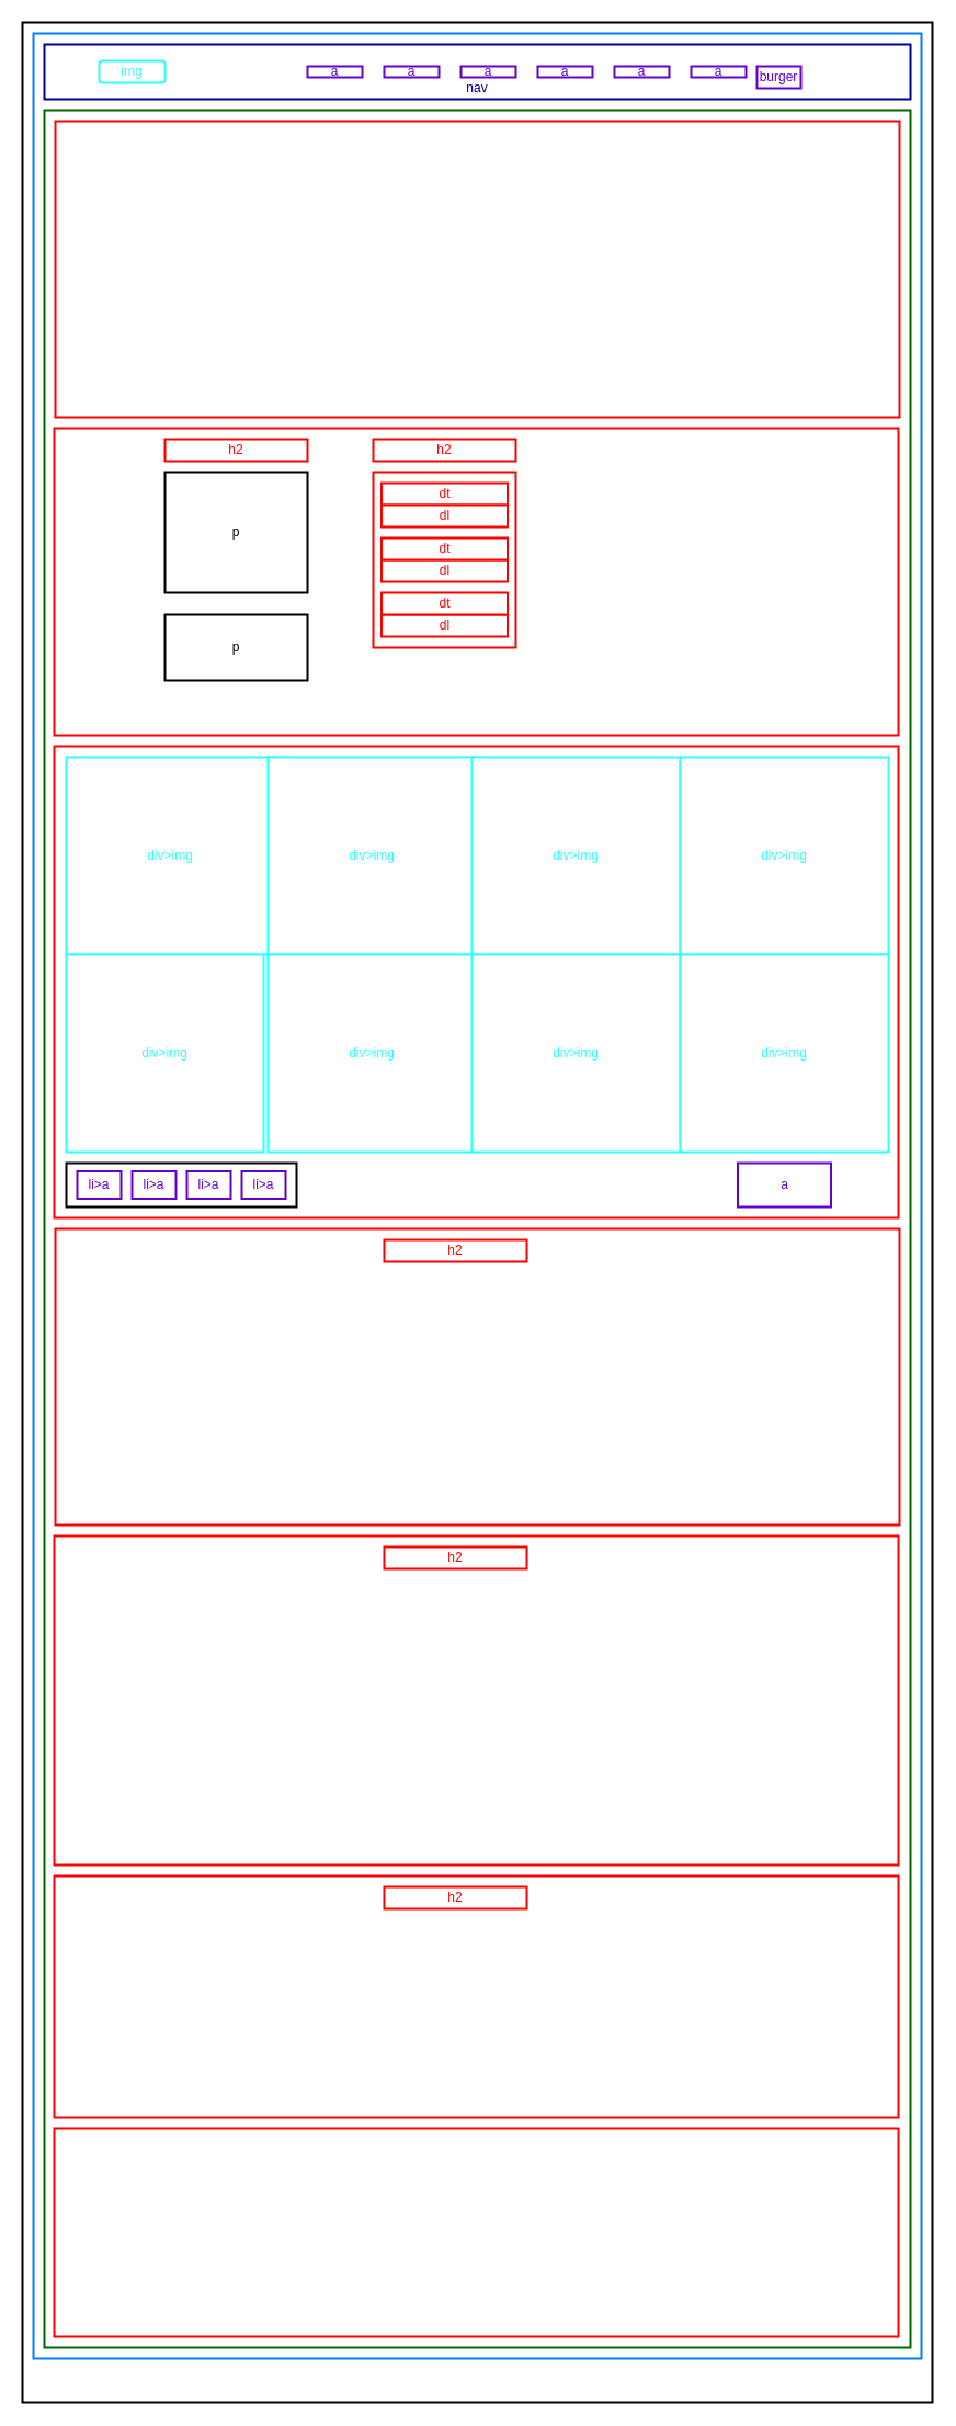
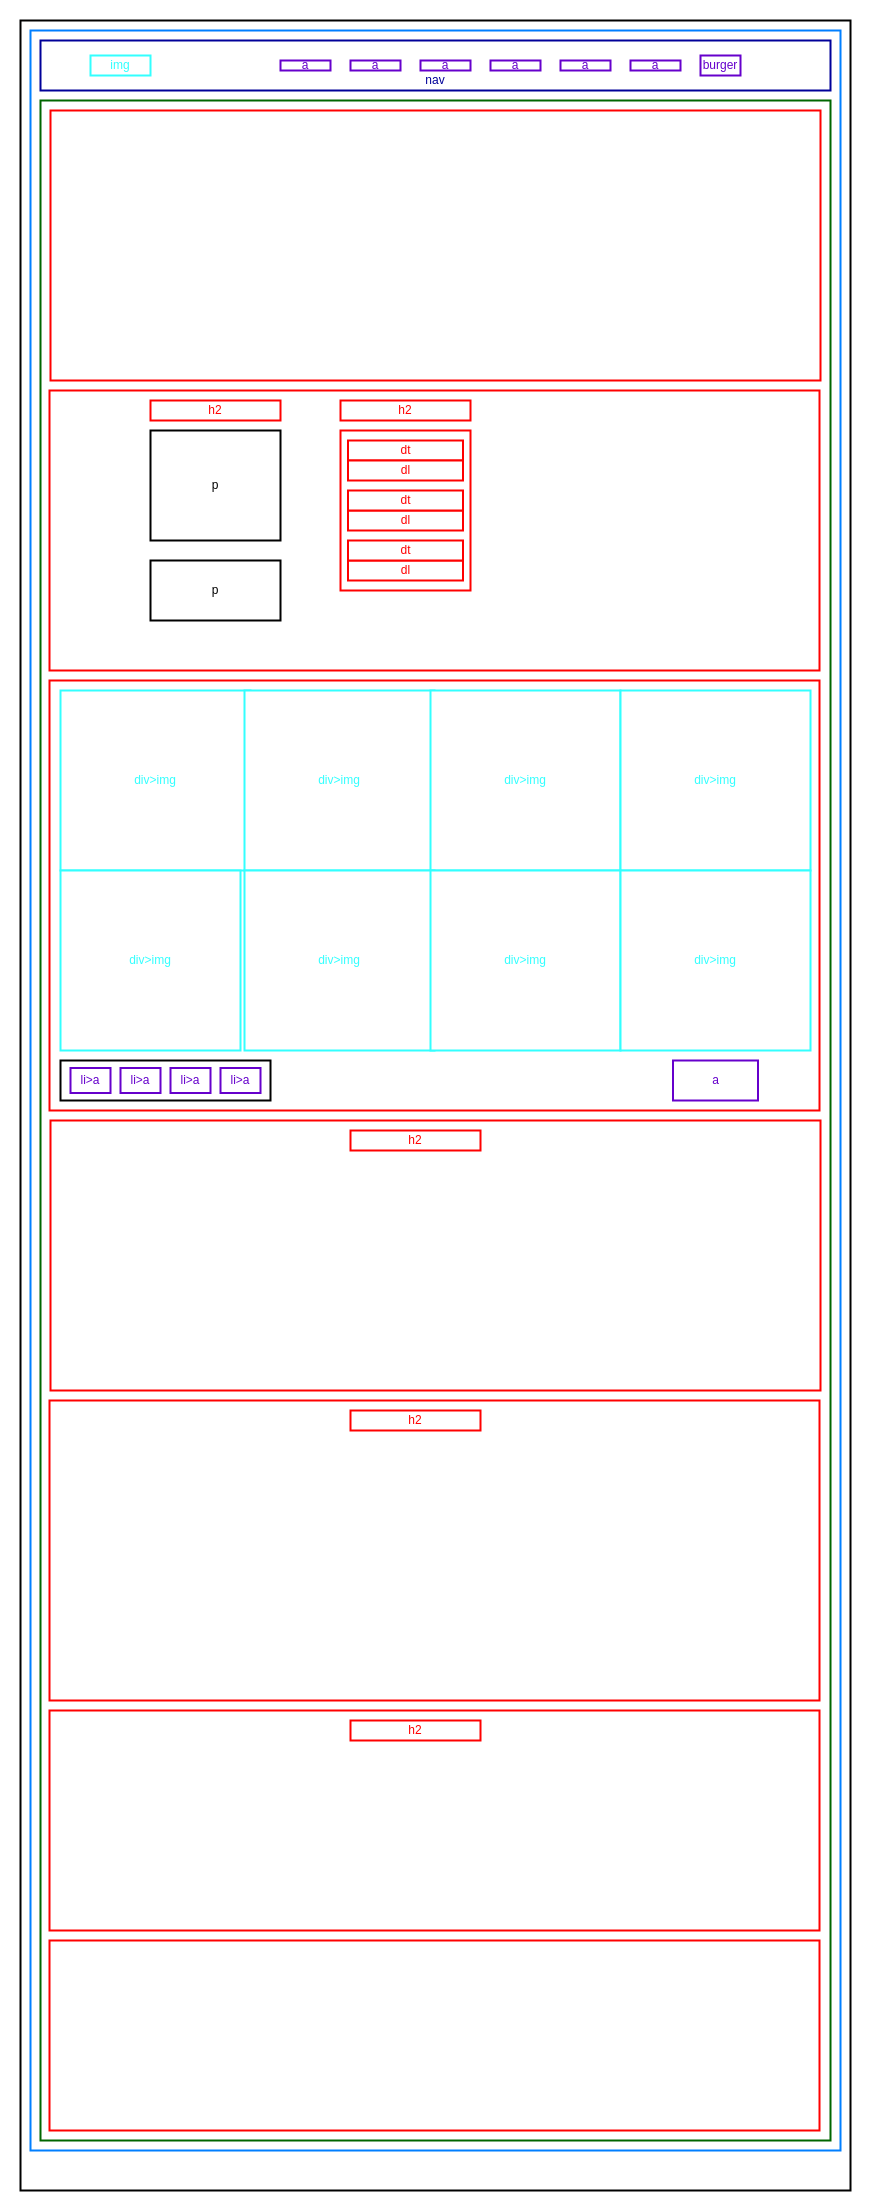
- <mxCell id="12" value="&lt;font color=&quot;#33ffff&quot;&gt;img&lt;/font&gt;" style="whiteSpace=wrap;html=1;strokeColor=#33FFFF;strokeWidth=2;rounded=1;" vertex="1" parent="1"><mxGeometry x="90" y="55" width="60" height="20" as="geometry" /></mxCell>
+ <mxCell id="12" value="&lt;font color=&quot;#33ffff&quot;&gt;img&lt;/font&gt;" style="rounded=0;whiteSpace=wrap;html=1;strokeColor=#33FFFF;strokeWidth=2;" vertex="1" parent="1"><mxGeometry x="90" y="55" width="60" height="20" as="geometry" /></mxCell>
- <mxCell id="13" value="&lt;font color=&quot;#6600cc&quot;&gt;burger&lt;/font&gt;" style="rounded=0;whiteSpace=wrap;html=1;shadow=0;glass=0;comic=0;strokeColor=#6600CC;strokeWidth=2;" vertex="1" parent="1"><mxGeometry x="690" y="60" width="40" height="20" as="geometry" /></mxCell>
+ <mxCell id="13" value="&lt;font color=&quot;#6600cc&quot;&gt;burger&lt;/font&gt;" style="rounded=0;whiteSpace=wrap;html=1;shadow=0;glass=0;comic=0;strokeColor=#6600CC;strokeWidth=2;" vertex="1" parent="1"><mxGeometry x="700" y="55" width="40" height="20" as="geometry" /></mxCell>
